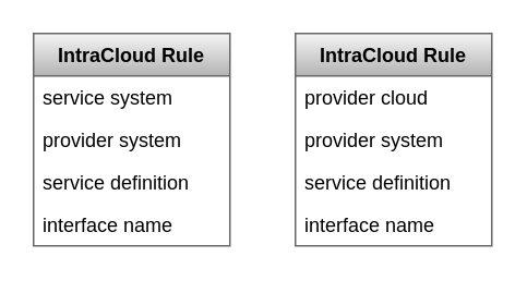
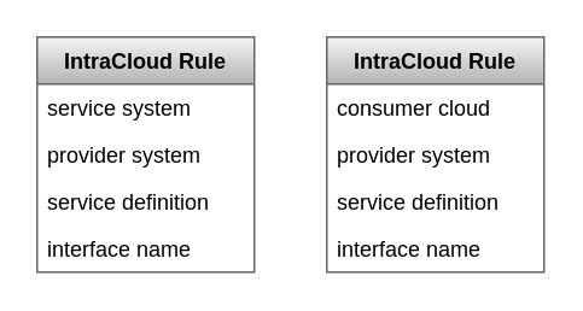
- <mxCell id="8" value="provider cloud" style="text;strokeColor=none;fillColor=none;align=left;verticalAlign=top;spacingLeft=4;spacingRight=4;overflow=hidden;rotatable=0;points=[[0,0.5],[1,0.5]];portConstraint=eastwest;" vertex="1" parent="7"><mxGeometry y="26" width="120" height="26" as="geometry" /></mxCell>
+ <mxCell id="8" value="consumer cloud" style="text;strokeColor=none;fillColor=none;align=left;verticalAlign=top;spacingLeft=4;spacingRight=4;overflow=hidden;rotatable=0;points=[[0,0.5],[1,0.5]];portConstraint=eastwest;" vertex="1" parent="7"><mxGeometry y="26" width="120" height="26" as="geometry" /></mxCell>
